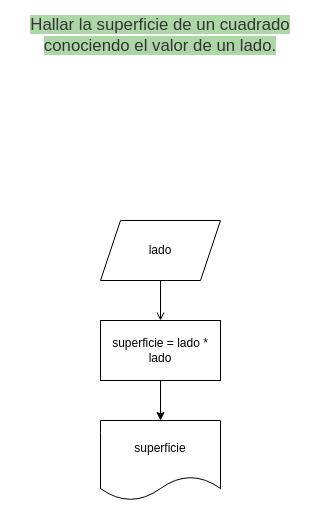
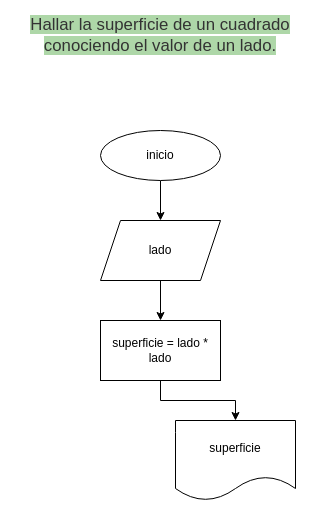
+ <mxCell id="4" value="inicio" style="ellipse;whiteSpace=wrap;html=1;" parent="1" vertex="1"><mxGeometry x="100" y="130" width="120" height="50" as="geometry" /></mxCell>
+ <mxCell id="3" value="" style="edgeStyle=orthogonalEdgeStyle;rounded=0;orthogonalLoop=1;jettySize=auto;html=1;" edge="1" parent="1" source="4" target="6"><mxGeometry relative="1" as="geometry" /></mxCell>
- <mxCell id="5" value="" style="edgeStyle=orthogonalEdgeStyle;rounded=0;orthogonalLoop=1;jettySize=auto;html=1;endArrow=open;" edge="1" parent="1" source="6" target="8"><mxGeometry relative="1" as="geometry" /></mxCell>
+ <mxCell id="5" value="" style="edgeStyle=orthogonalEdgeStyle;rounded=0;orthogonalLoop=1;jettySize=auto;html=1;" edge="1" parent="1" source="6" target="8"><mxGeometry relative="1" as="geometry" /></mxCell>
- <mxCell id="9" value="superficie" style="shape=document;whiteSpace=wrap;html=1;boundedLbl=1;" vertex="1" parent="1"><mxGeometry x="100" y="420" width="120" height="80" as="geometry" /></mxCell>
+ <mxCell id="9" value="superficie" style="shape=document;whiteSpace=wrap;html=1;boundedLbl=1;" vertex="1" parent="1"><mxGeometry x="175" y="420" width="120" height="80" as="geometry" /></mxCell>
